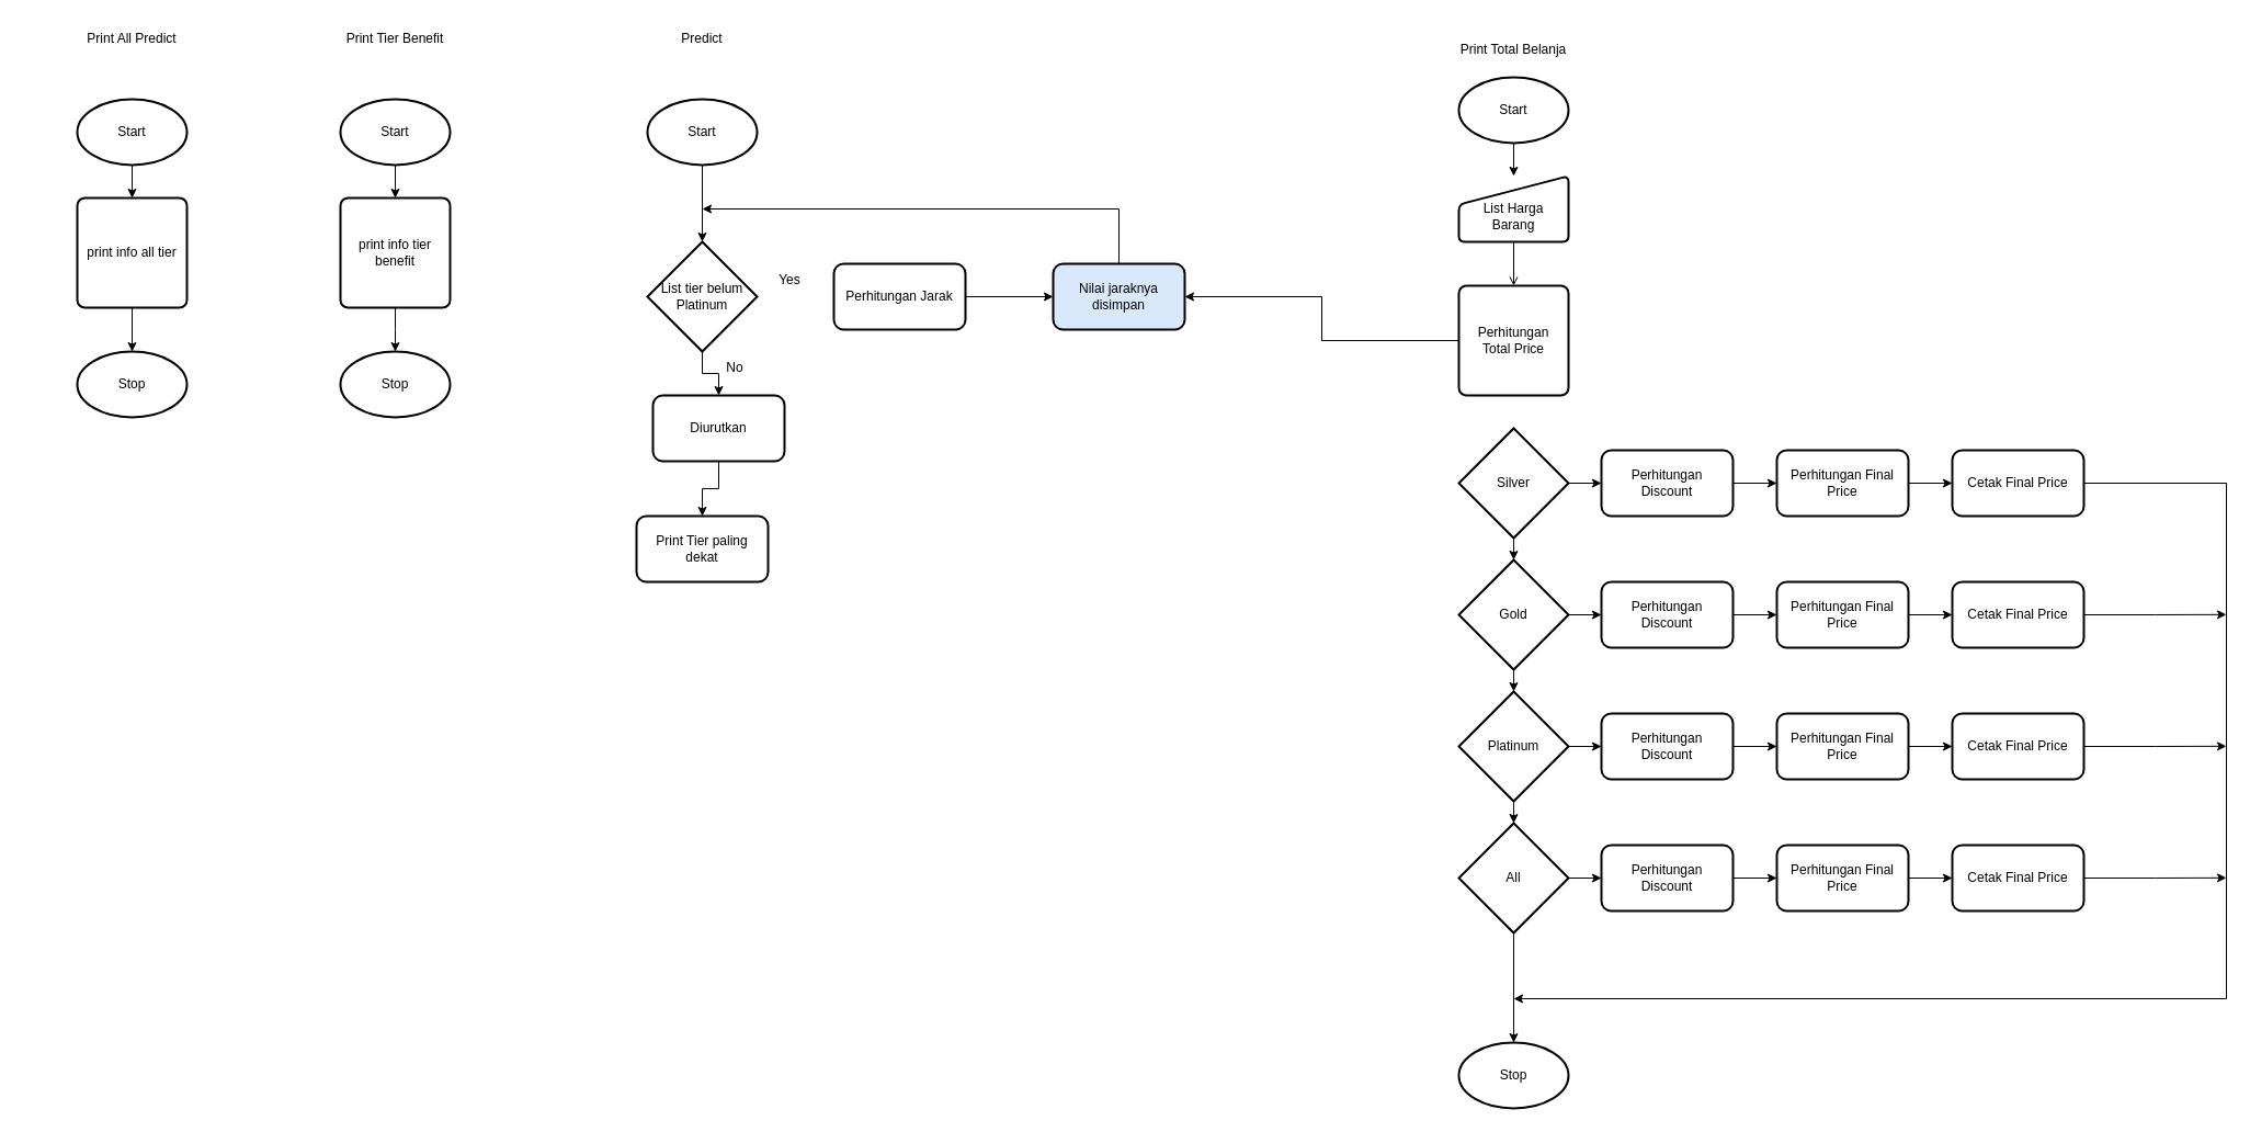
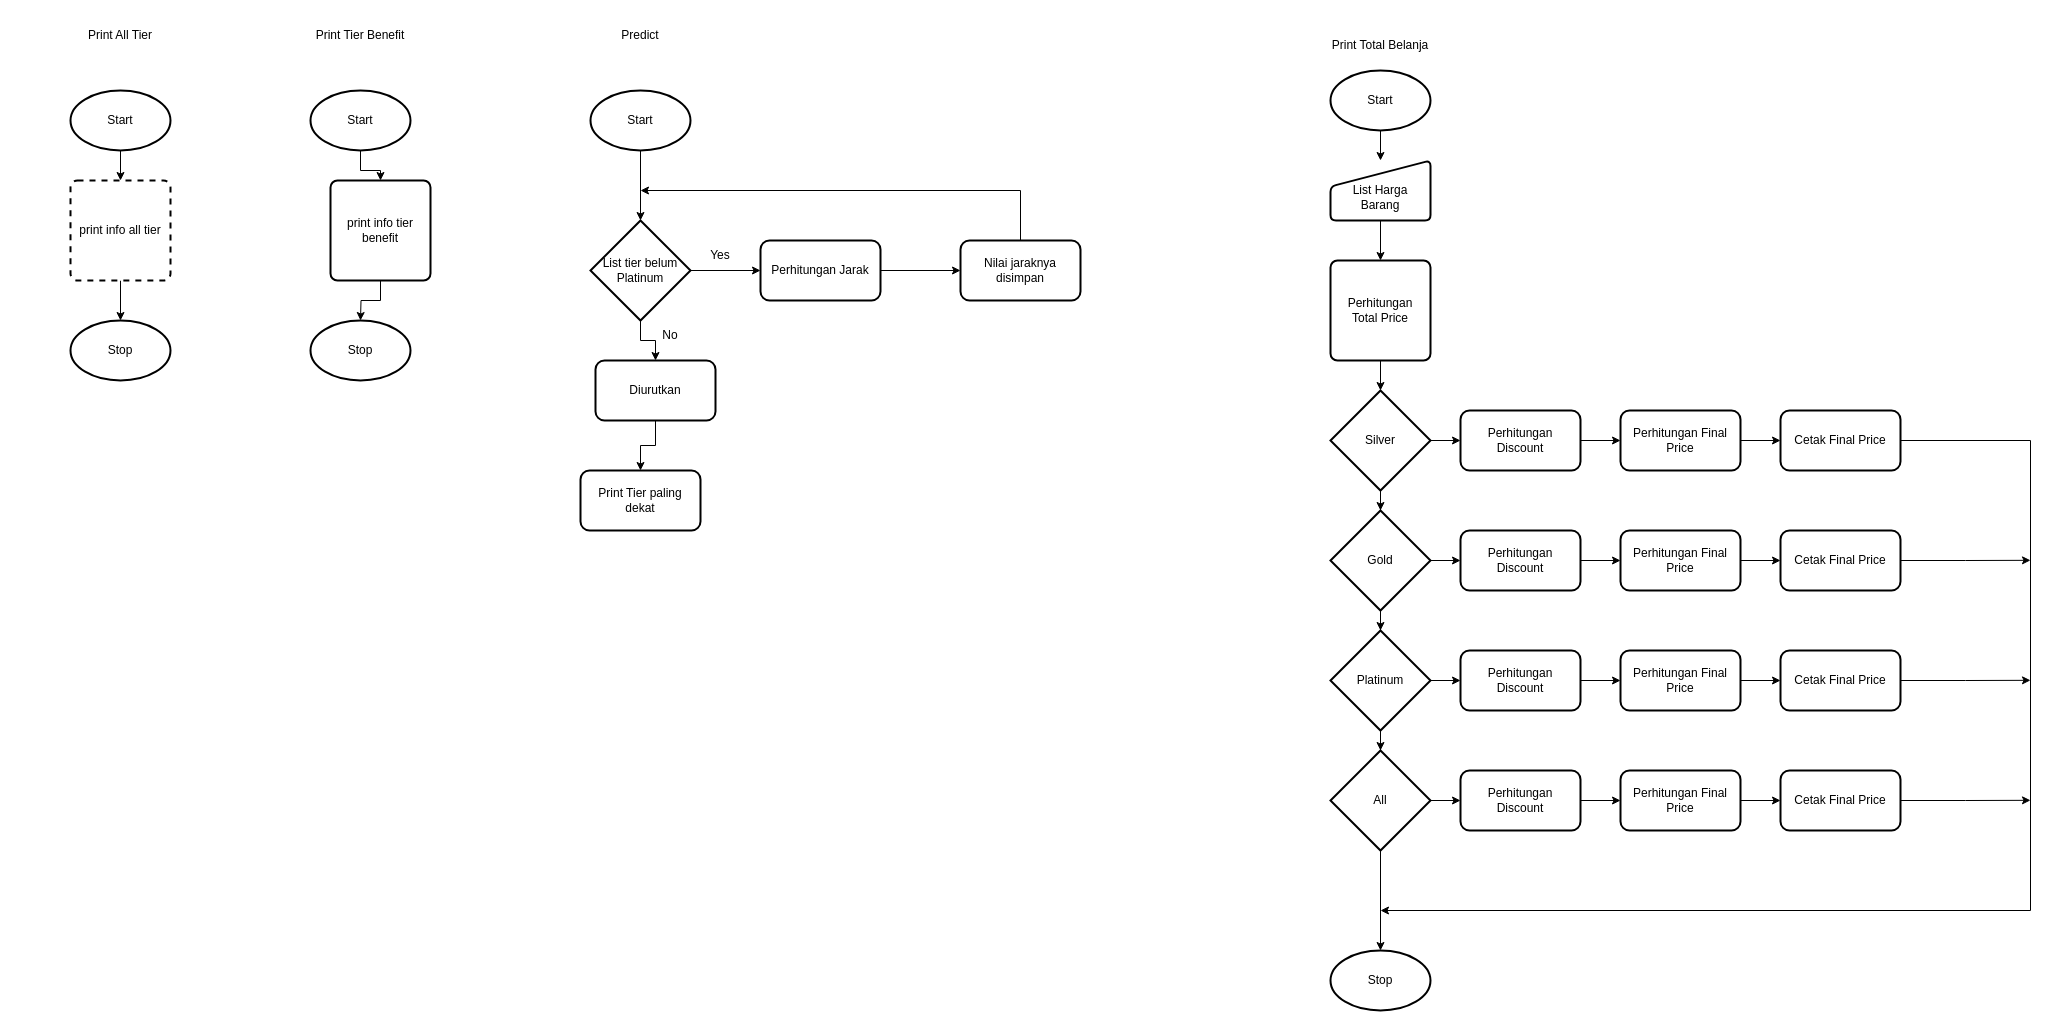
- <mxCell id="6" value="Print All Predict" style="text;html=1;strokeColor=none;fillColor=none;align=center;verticalAlign=middle;whiteSpace=wrap;rounded=0;" vertex="1" parent="1"><mxGeometry x="20" y="20" width="200" height="30" as="geometry" /></mxCell>
+ <mxCell id="6" value="Print All Tier" style="text;html=1;strokeColor=none;fillColor=none;align=center;verticalAlign=middle;whiteSpace=wrap;rounded=0;" vertex="1" parent="1"><mxGeometry x="20" y="20" width="200" height="30" as="geometry" /></mxCell>
- <mxCell id="5" value="print info all tier" style="rounded=1;whiteSpace=wrap;html=1;absoluteArcSize=1;arcSize=14;strokeWidth=2;" vertex="1" parent="1"><mxGeometry x="70" y="180" width="100" height="100" as="geometry" /></mxCell>
+ <mxCell id="5" value="print info all tier" style="rounded=1;whiteSpace=wrap;html=1;absoluteArcSize=1;arcSize=14;strokeWidth=2;dashed=1;" vertex="1" parent="1"><mxGeometry x="70" y="180" width="100" height="100" as="geometry" /></mxCell>
- <mxCell id="14" value="print info tier benefit" style="rounded=1;whiteSpace=wrap;html=1;absoluteArcSize=1;arcSize=14;strokeWidth=2;" vertex="1" parent="1"><mxGeometry x="310" y="180" width="100" height="100" as="geometry" /></mxCell>
+ <mxCell id="14" value="print info tier benefit" style="rounded=1;whiteSpace=wrap;html=1;absoluteArcSize=1;arcSize=14;strokeWidth=2;" vertex="1" parent="1"><mxGeometry x="330" y="180" width="100" height="100" as="geometry" /></mxCell>
- <mxCell id="32" value="" style="edgeStyle=orthogonalEdgeStyle;rounded=0;orthogonalLoop=1;jettySize=auto;html=1;endArrow=open;" edge="1" parent="1" source="33" target="47"><mxGeometry relative="1" as="geometry" /></mxCell>
+ <mxCell id="32" value="" style="edgeStyle=orthogonalEdgeStyle;rounded=0;orthogonalLoop=1;jettySize=auto;html=1;" edge="1" parent="1" source="33" target="47"><mxGeometry relative="1" as="geometry" /></mxCell>
+ <mxCell id="18" value="" style="edgeStyle=orthogonalEdgeStyle;rounded=0;orthogonalLoop=1;jettySize=auto;html=1;" edge="1" parent="1" source="20" target="22"><mxGeometry relative="1" as="geometry" /></mxCell>
- <mxCell id="23" value="Nilai jaraknya disimpan" style="rounded=1;whiteSpace=wrap;html=1;strokeWidth=2;fillColor=#dae8fc;" vertex="1" parent="1"><mxGeometry x="960" y="240" width="120" height="60" as="geometry" /></mxCell>
+ <mxCell id="23" value="Nilai jaraknya disimpan" style="rounded=1;whiteSpace=wrap;html=1;strokeWidth=2;" vertex="1" parent="1"><mxGeometry x="960" y="240" width="120" height="60" as="geometry" /></mxCell>
- <mxCell id="46" value="" style="edgeStyle=orthogonalEdgeStyle;rounded=0;orthogonalLoop=1;jettySize=auto;html=1;" edge="1" parent="1" source="47" target="23"><mxGeometry relative="1" as="geometry" /></mxCell>
+ <mxCell id="46" value="" style="edgeStyle=orthogonalEdgeStyle;rounded=0;orthogonalLoop=1;jettySize=auto;html=1;" edge="1" parent="1" source="47" target="36"><mxGeometry relative="1" as="geometry" /></mxCell>
